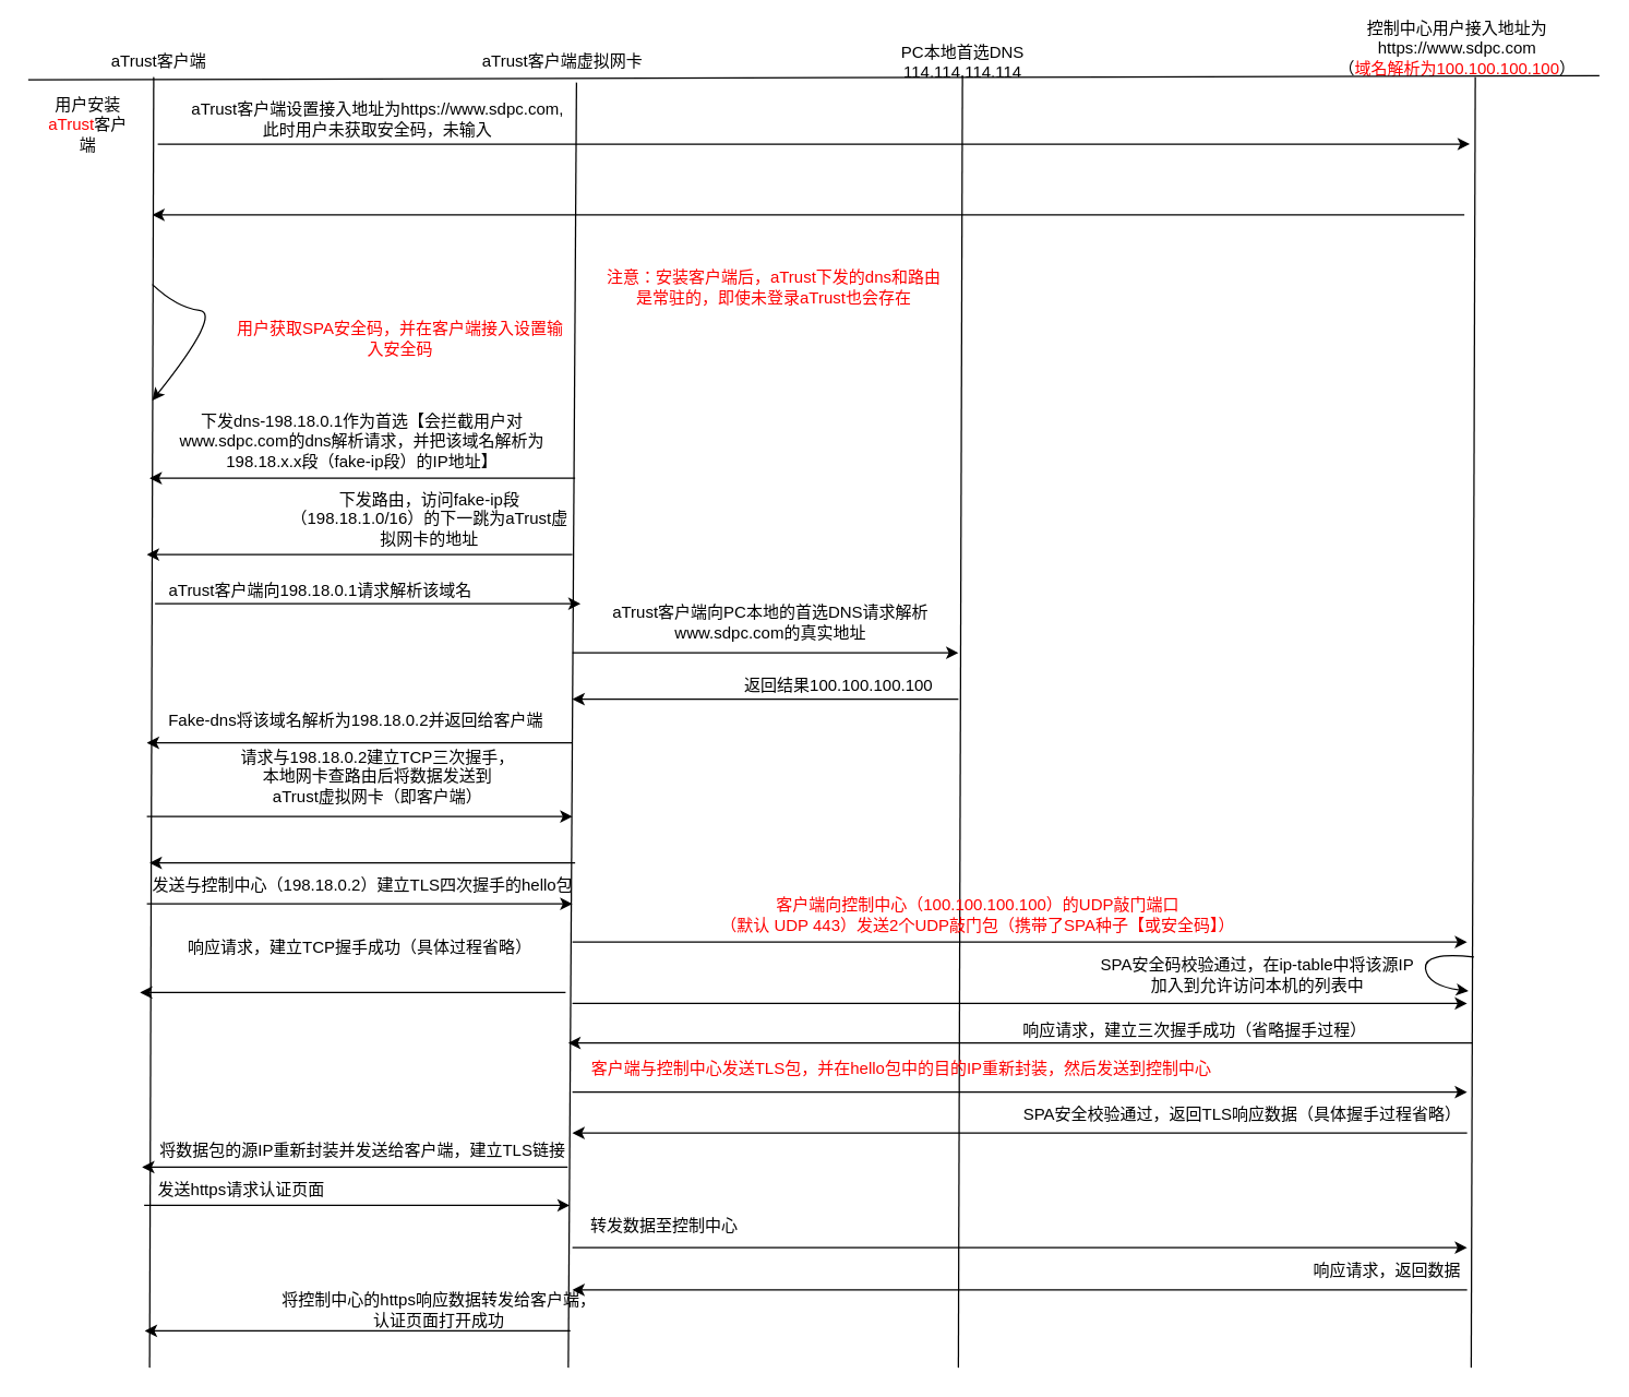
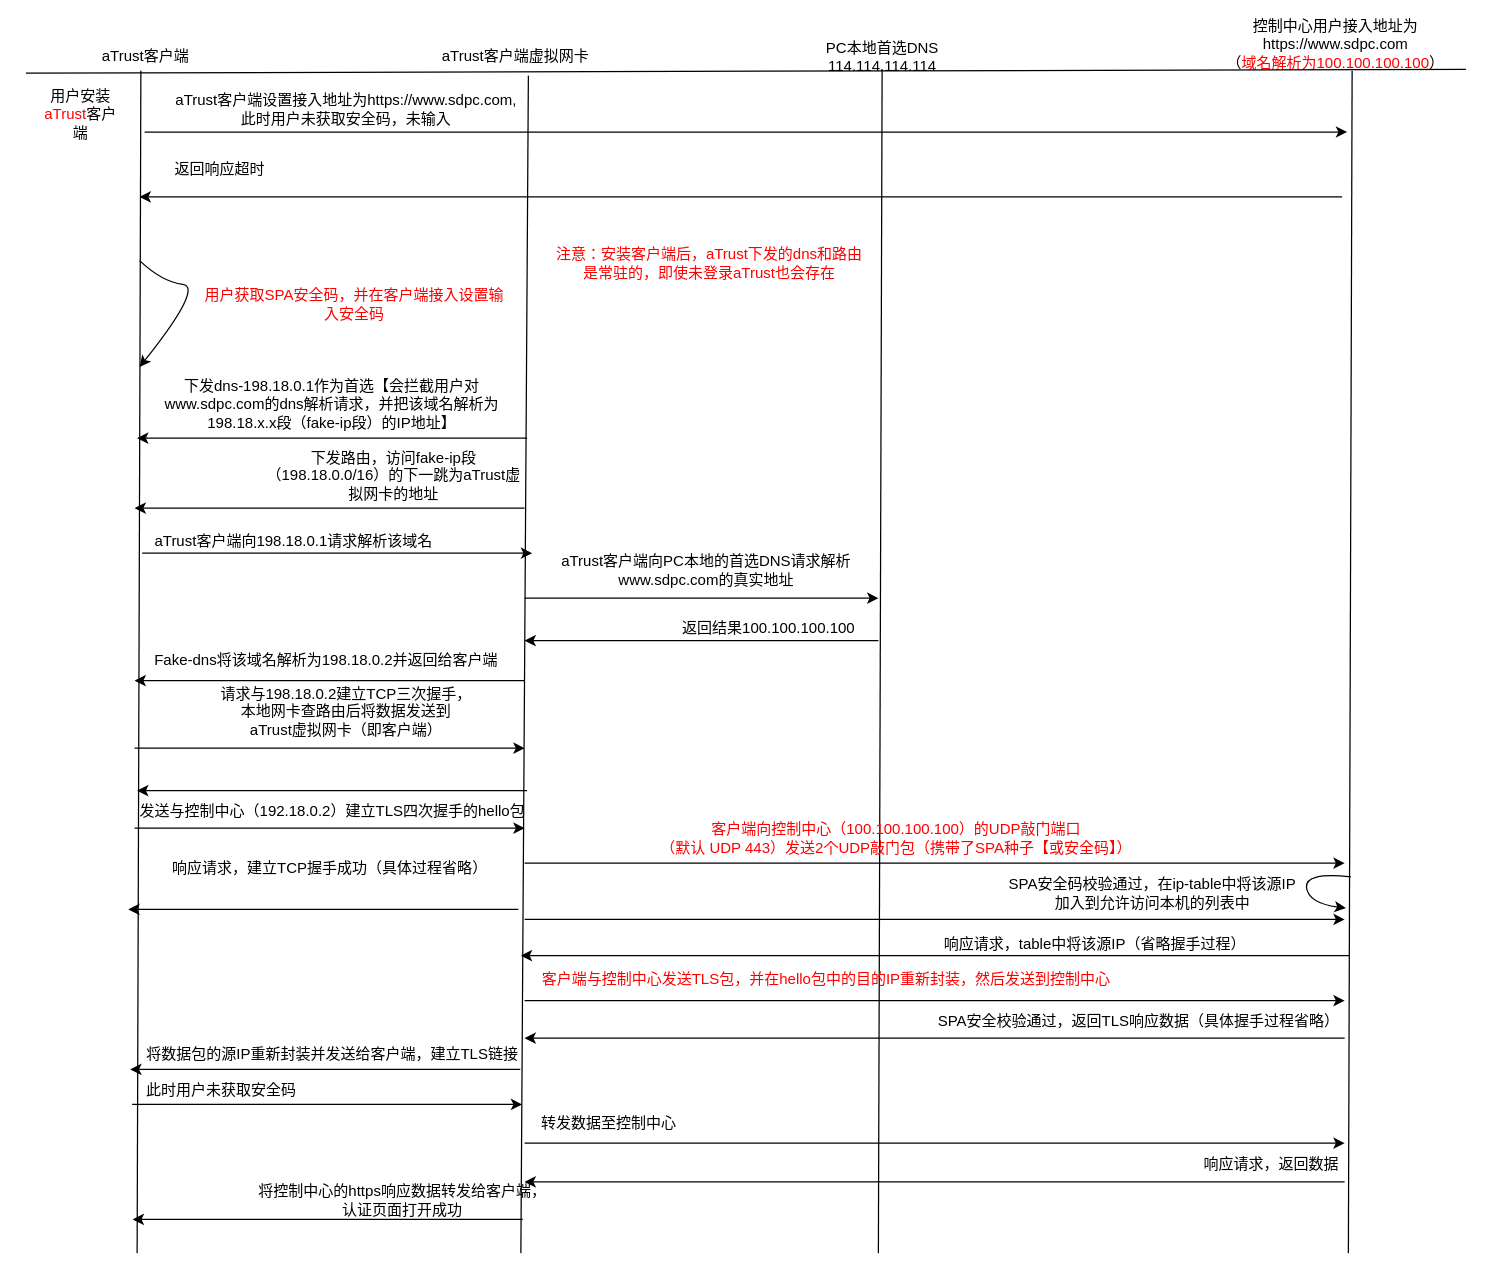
+ <mxCell id="15" value="返回响应超时" style="text;html=1;align=center;verticalAlign=middle;whiteSpace=wrap;rounded=0;" vertex="1" parent="1"><mxGeometry x="128" y="120" width="95" height="30" as="geometry" /></mxCell>
- <mxCell id="18" value="&lt;font style=&quot;color: light-dark(rgb(255, 0, 0), rgb(255, 0, 0));&quot;&gt;用户获取SPA安全码，并在客户端接入设置输入安全码&lt;/font&gt;" style="text;html=1;align=center;verticalAlign=middle;whiteSpace=wrap;rounded=0;" vertex="1" parent="1"><mxGeometry x="167" y="233" width="252" height="30" as="geometry" /></mxCell>
+ <mxCell id="18" value="&lt;font style=&quot;color: light-dark(rgb(255, 0, 0), rgb(255, 0, 0));&quot;&gt;用户获取SPA安全码，并在客户端接入设置输入安全码&lt;/font&gt;" style="text;html=1;align=center;verticalAlign=middle;whiteSpace=wrap;rounded=0;" vertex="1" parent="1"><mxGeometry x="157" y="228" width="252" height="30" as="geometry" /></mxCell>
- <mxCell id="22" value="下发路由，访问fake-ip段（198.18.1.0/16）的下一跳为aTrust虚拟网卡的地址" style="text;html=1;align=center;verticalAlign=middle;whiteSpace=wrap;rounded=0;" vertex="1" parent="1"><mxGeometry x="210" y="365" width="209" height="30" as="geometry" /></mxCell>
+ <mxCell id="22" value="下发路由，访问fake-ip段（198.18.0.0/16）的下一跳为aTrust虚拟网卡的地址" style="text;html=1;align=center;verticalAlign=middle;whiteSpace=wrap;rounded=0;" vertex="1" parent="1"><mxGeometry x="210" y="365" width="209" height="30" as="geometry" /></mxCell>
- <mxCell id="36" value="发送与控制中心（198.18.0.2）建立TLS四次握手的hello包" style="text;html=1;align=center;verticalAlign=middle;resizable=0;points=[];autosize=1;strokeColor=none;fillColor=none;" vertex="1" parent="1"><mxGeometry x="102" y="636" width="326" height="26" as="geometry" /></mxCell>
+ <mxCell id="36" value="发送与控制中心（192.18.0.2）建立TLS四次握手的hello包" style="text;html=1;align=center;verticalAlign=middle;resizable=0;points=[];autosize=1;strokeColor=none;fillColor=none;" vertex="1" parent="1"><mxGeometry x="102" y="636" width="326" height="26" as="geometry" /></mxCell>
- <mxCell id="43" value="响应请求，建立三次握手成功（省略握手过程）" style="text;html=1;align=center;verticalAlign=middle;resizable=0;points=[];autosize=1;strokeColor=none;fillColor=none;" vertex="1" parent="1"><mxGeometry x="740" y="742" width="270" height="26" as="geometry" /></mxCell>
+ <mxCell id="43" value="响应请求，table中将该源IP（省略握手过程）" style="text;html=1;align=center;verticalAlign=middle;resizable=0;points=[];autosize=1;strokeColor=none;fillColor=none;" vertex="1" parent="1"><mxGeometry x="740" y="742" width="270" height="26" as="geometry" /></mxCell>
- <mxCell id="52" value="发送https请求认证页面" style="text;html=1;align=center;verticalAlign=middle;resizable=0;points=[];autosize=1;strokeColor=none;fillColor=none;" vertex="1" parent="1"><mxGeometry x="105.5" y="859" width="140" height="26" as="geometry" /></mxCell>
+ <mxCell id="52" value="此时用户未获取安全码" style="text;html=1;align=center;verticalAlign=middle;resizable=0;points=[];autosize=1;strokeColor=none;fillColor=none;" vertex="1" parent="1"><mxGeometry x="105.5" y="859" width="140" height="26" as="geometry" /></mxCell>
